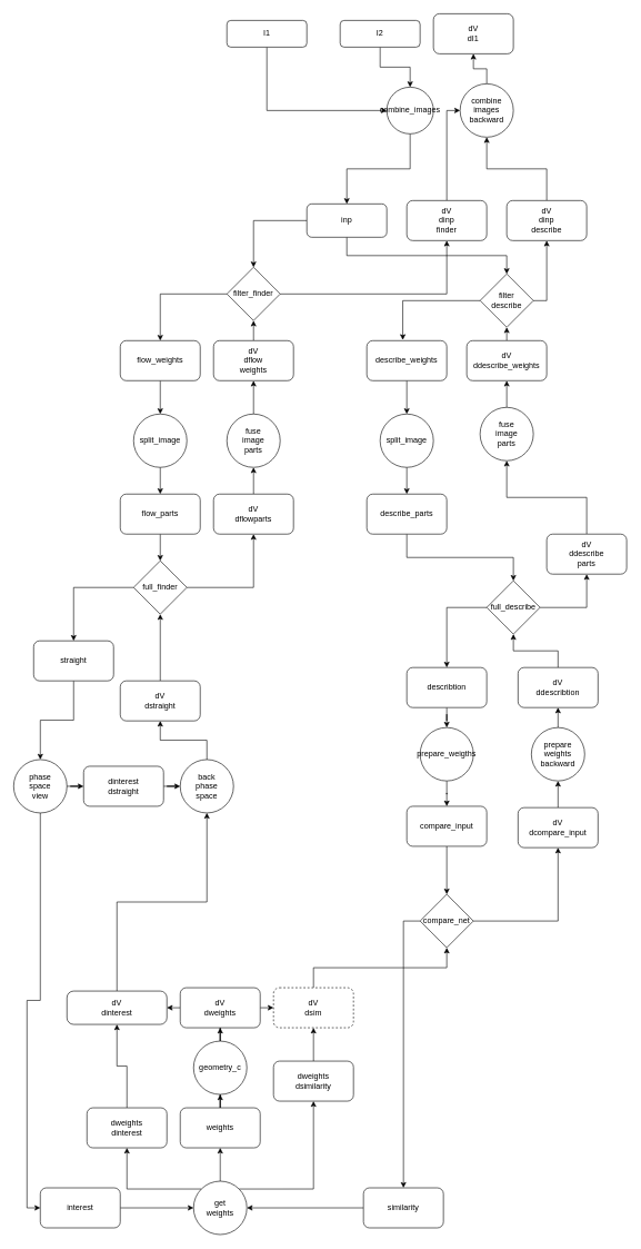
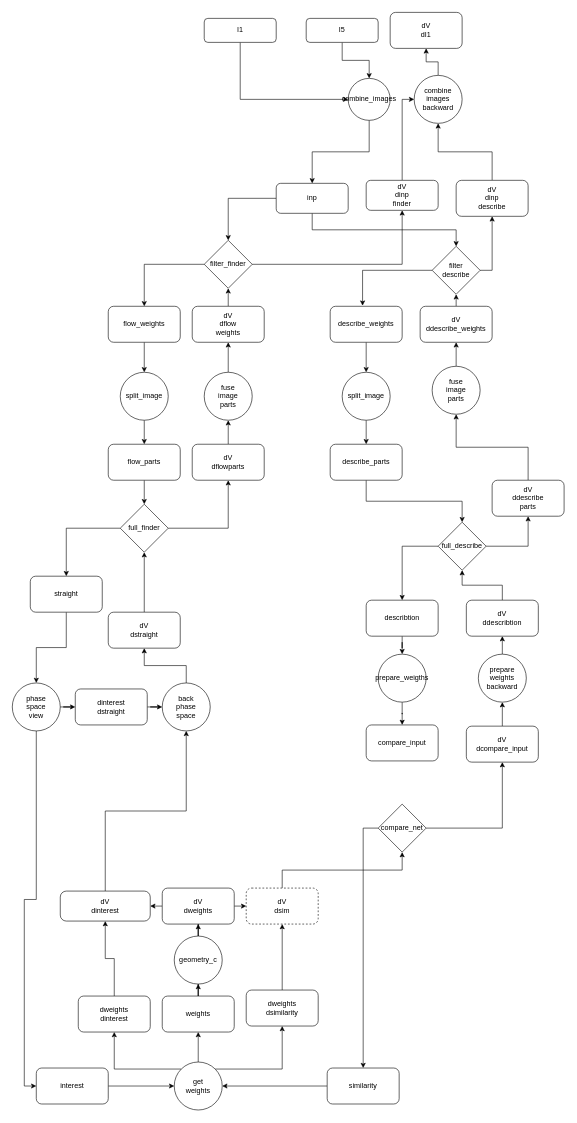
- <mxCell id="5" value="I2" style="rounded=1;whiteSpace=wrap;html=1;fontSize=12;glass=0;strokeWidth=1;shadow=0;" vertex="1" parent="1"><mxGeometry x="510" y="30" width="120" height="40" as="geometry" /></mxCell>
+ <mxCell id="5" value="I5" style="rounded=1;whiteSpace=wrap;html=1;fontSize=12;glass=0;strokeWidth=1;shadow=0;" vertex="1" parent="1"><mxGeometry x="510" y="30" width="120" height="40" as="geometry" /></mxCell>
- <mxCell id="92" value="&lt;div&gt;dV&lt;/div&gt;&lt;div&gt;dinp&lt;/div&gt;&lt;div&gt;finder&lt;/div&gt;" style="rounded=1;whiteSpace=wrap;html=1;" vertex="1" parent="1"><mxGeometry x="610" y="300" width="120" height="60" as="geometry" /></mxCell>
+ <mxCell id="92" value="&lt;div&gt;dV&lt;/div&gt;&lt;div&gt;dinp&lt;/div&gt;&lt;div&gt;finder&lt;/div&gt;" style="rounded=1;whiteSpace=wrap;html=1;" vertex="1" parent="1"><mxGeometry x="610" y="300" width="120" height="50" as="geometry" /></mxCell>
- <mxCell id="41" style="edgeStyle=orthogonalEdgeStyle;rounded=0;orthogonalLoop=1;jettySize=auto;html=1;entryX=0.5;entryY=0;entryDx=0;entryDy=0;" edge="1" parent="1" source="42" target="45"><mxGeometry relative="1" as="geometry" /></mxCell>
- <mxCell id="68" value="&lt;div&gt;dweights&lt;/div&gt;&lt;div&gt;dsimilarity&lt;br&gt;&lt;/div&gt;" style="rounded=1;whiteSpace=wrap;html=1;" vertex="1" parent="1"><mxGeometry x="410" y="1590" width="120" height="60" as="geometry" /></mxCell>
+ <mxCell id="68" value="&lt;div&gt;dweights&lt;/div&gt;&lt;div&gt;dsimilarity&lt;br&gt;&lt;/div&gt;" style="rounded=1;whiteSpace=wrap;html=1;" vertex="1" parent="1"><mxGeometry x="410" y="1650" width="120" height="60" as="geometry" /></mxCell>
